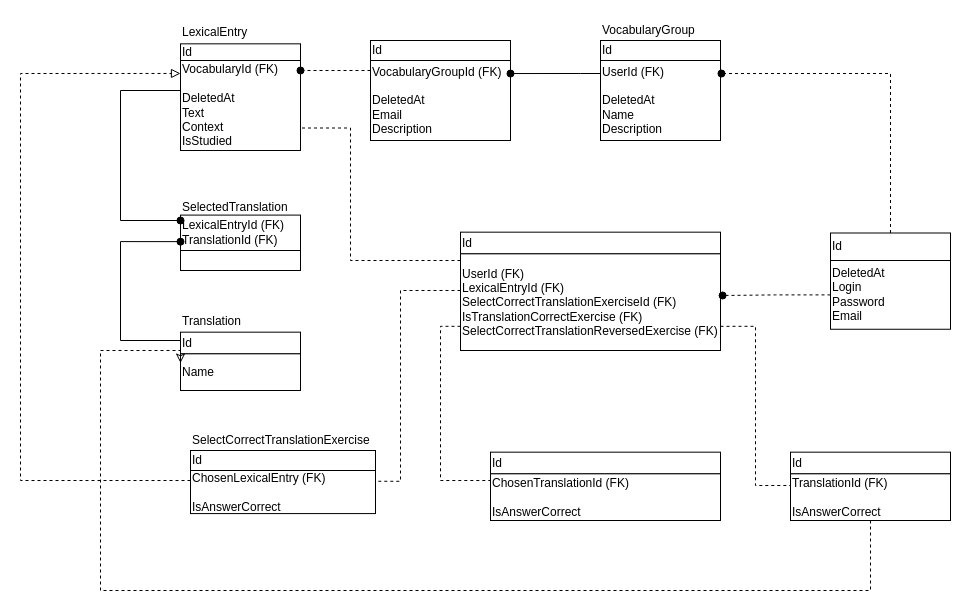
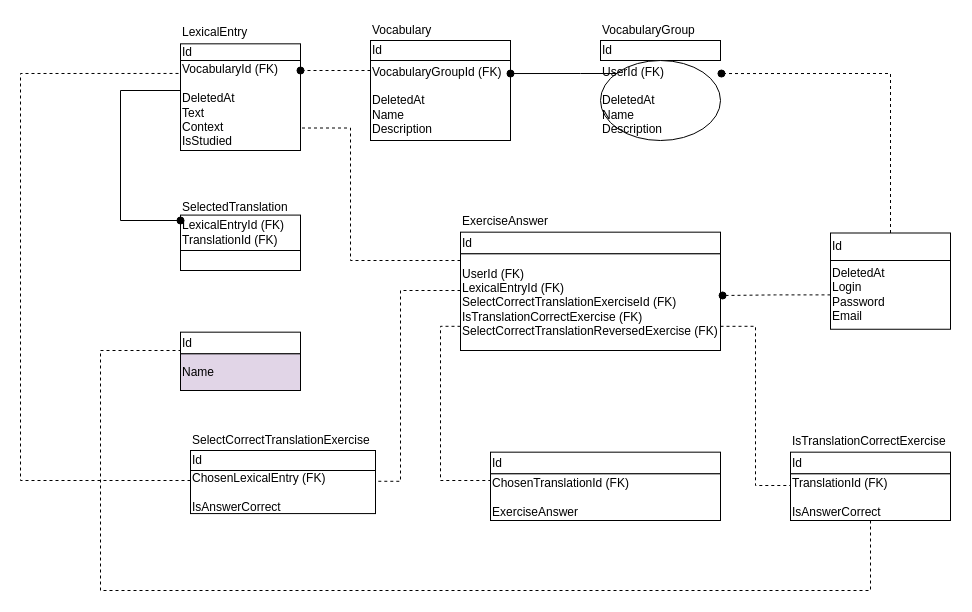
+ <mxCell id="12" value="Vocabulary" style="text;html=1;strokeColor=none;fillColor=none;align=left;verticalAlign=middle;whiteSpace=wrap;rounded=0;" vertex="1" parent="11"><mxGeometry width="100" height="20" as="geometry" /></mxCell>
- <mxCell id="61" style="edgeStyle=orthogonalEdgeStyle;rounded=0;orthogonalLoop=1;jettySize=auto;html=1;entryX=0;entryY=0.144;entryDx=0;entryDy=0;entryPerimeter=0;dashed=1;startSize=0;sourcePerimeterSpacing=0;endArrow=block;endFill=0;endSize=7;targetPerimeterSpacing=0;strokeWidth=1;" edge="1" parent="1" source="40" target="19"><mxGeometry relative="1" as="geometry"><Array as="points"><mxPoint x="20" y="480" /><mxPoint x="20" y="73" /></Array></mxGeometry></mxCell>
+ <mxCell id="61" style="edgeStyle=orthogonalEdgeStyle;rounded=0;orthogonalLoop=1;jettySize=auto;html=1;entryX=0;entryY=0.144;entryDx=0;entryDy=0;entryPerimeter=0;dashed=1;startSize=0;sourcePerimeterSpacing=0;endArrow=none;endFill=0;endSize=7;targetPerimeterSpacing=0;strokeWidth=1;" edge="1" parent="1" source="40" target="19"><mxGeometry relative="1" as="geometry"><Array as="points"><mxPoint x="20" y="480" /><mxPoint x="20" y="73" /></Array></mxGeometry></mxCell>
- <mxCell id="14" value="VocabularyGroupId (FK)&lt;br&gt;&lt;br&gt;DeletedAt&lt;br&gt;Email&lt;br&gt;Description" style="rounded=0;whiteSpace=wrap;html=1;align=left;" vertex="1" parent="11"><mxGeometry y="40" width="140" height="80" as="geometry" /></mxCell>
+ <mxCell id="14" value="VocabularyGroupId (FK)&lt;br&gt;&lt;br&gt;DeletedAt&lt;br&gt;Name&lt;br&gt;Description" style="rounded=0;whiteSpace=wrap;html=1;align=left;" vertex="1" parent="11"><mxGeometry y="40" width="140" height="80" as="geometry" /></mxCell>
- <mxCell id="5" value="UserId (FK)&lt;br&gt;&lt;br&gt;DeletedAt&lt;br&gt;Name&lt;br&gt;Description&lt;br&gt;" style="rounded=0;whiteSpace=wrap;html=1;align=left;" vertex="1" parent="2"><mxGeometry y="40" width="120" height="80" as="geometry" /></mxCell>
+ <mxCell id="5" value="UserId (FK)&lt;br&gt;&lt;br&gt;DeletedAt&lt;br&gt;Name&lt;br&gt;Description&lt;br&gt;" style="ellipse;whiteSpace=wrap;html=1;align=left;" vertex="1" parent="2"><mxGeometry y="40" width="120" height="80" as="geometry" /></mxCell>
+ <mxCell id="33" value="ExerciseAnswer" style="text;html=1;strokeColor=none;fillColor=none;align=left;verticalAlign=middle;whiteSpace=wrap;rounded=0;" vertex="1" parent="32"><mxGeometry width="190.667" height="21.667" as="geometry" /></mxCell>
- <mxCell id="55" style="edgeStyle=orthogonalEdgeStyle;rounded=0;orthogonalLoop=1;jettySize=auto;html=1;entryX=0;entryY=0.75;entryDx=0;entryDy=0;startSize=0;sourcePerimeterSpacing=0;endArrow=oval;endFill=1;endSize=7;targetPerimeterSpacing=0;strokeWidth=1;" edge="1" parent="1" source="24" target="28"><mxGeometry relative="1" as="geometry"><Array as="points"><mxPoint x="180" y="340" /><mxPoint x="120" y="340" /><mxPoint x="120" y="241" /></Array></mxGeometry></mxCell>
- <mxCell id="22" value="Translation" style="text;html=1;strokeColor=none;fillColor=none;align=left;verticalAlign=middle;whiteSpace=wrap;rounded=0;" vertex="1" parent="21"><mxGeometry width="100" height="21.667" as="geometry" /></mxCell>
- <mxCell id="62" style="edgeStyle=orthogonalEdgeStyle;rounded=0;orthogonalLoop=1;jettySize=auto;html=1;dashed=1;startSize=0;sourcePerimeterSpacing=0;endArrow=classic;endFill=0;endSize=7;targetPerimeterSpacing=0;strokeWidth=1;entryX=0;entryY=0.25;entryDx=0;entryDy=0;" edge="1" parent="1" source="45" target="24"><mxGeometry relative="1" as="geometry"><mxPoint x="820" y="610" as="targetPoint" /><Array as="points"><mxPoint x="870" y="590" /><mxPoint x="100" y="590" /><mxPoint x="100" y="350" /><mxPoint x="180" y="350" /></Array></mxGeometry></mxCell>
+ <mxCell id="62" style="edgeStyle=orthogonalEdgeStyle;rounded=0;orthogonalLoop=1;jettySize=auto;html=1;dashed=1;startSize=0;sourcePerimeterSpacing=0;endArrow=none;endFill=0;endSize=7;targetPerimeterSpacing=0;strokeWidth=1;entryX=0;entryY=0.25;entryDx=0;entryDy=0;" edge="1" parent="1" source="45" target="24"><mxGeometry relative="1" as="geometry"><mxPoint x="820" y="610" as="targetPoint" /><Array as="points"><mxPoint x="870" y="590" /><mxPoint x="100" y="590" /><mxPoint x="100" y="350" /><mxPoint x="180" y="350" /></Array></mxGeometry></mxCell>
- <mxCell id="24" value="Name" style="rounded=0;whiteSpace=wrap;html=1;align=left;" vertex="1" parent="21"><mxGeometry y="43.33" width="120" height="36.67" as="geometry" /></mxCell>
+ <mxCell id="24" value="Name" style="rounded=0;whiteSpace=wrap;html=1;align=left;fillColor=#e1d5e7;" vertex="1" parent="21"><mxGeometry y="43.33" width="120" height="36.67" as="geometry" /></mxCell>
+ <mxCell id="43" value="IsTranslationCorrectExercise" style="text;html=1;strokeColor=none;fillColor=none;align=left;verticalAlign=middle;whiteSpace=wrap;rounded=0;" vertex="1" parent="42"><mxGeometry width="133.333" height="21.667" as="geometry" /></mxCell>
- <mxCell id="50" value="ChosenTranslationId (FK)&lt;br&gt;&lt;br&gt;IsAnswerCorrect" style="rounded=0;whiteSpace=wrap;html=1;align=left;" vertex="1" parent="48"><mxGeometry y="43.33" width="230" height="46.67" as="geometry" /></mxCell>
+ <mxCell id="50" value="ChosenTranslationId (FK)&lt;br&gt;&lt;br&gt;ExerciseAnswer" style="rounded=0;whiteSpace=wrap;html=1;align=left;" vertex="1" parent="48"><mxGeometry y="43.33" width="230" height="46.67" as="geometry" /></mxCell>
